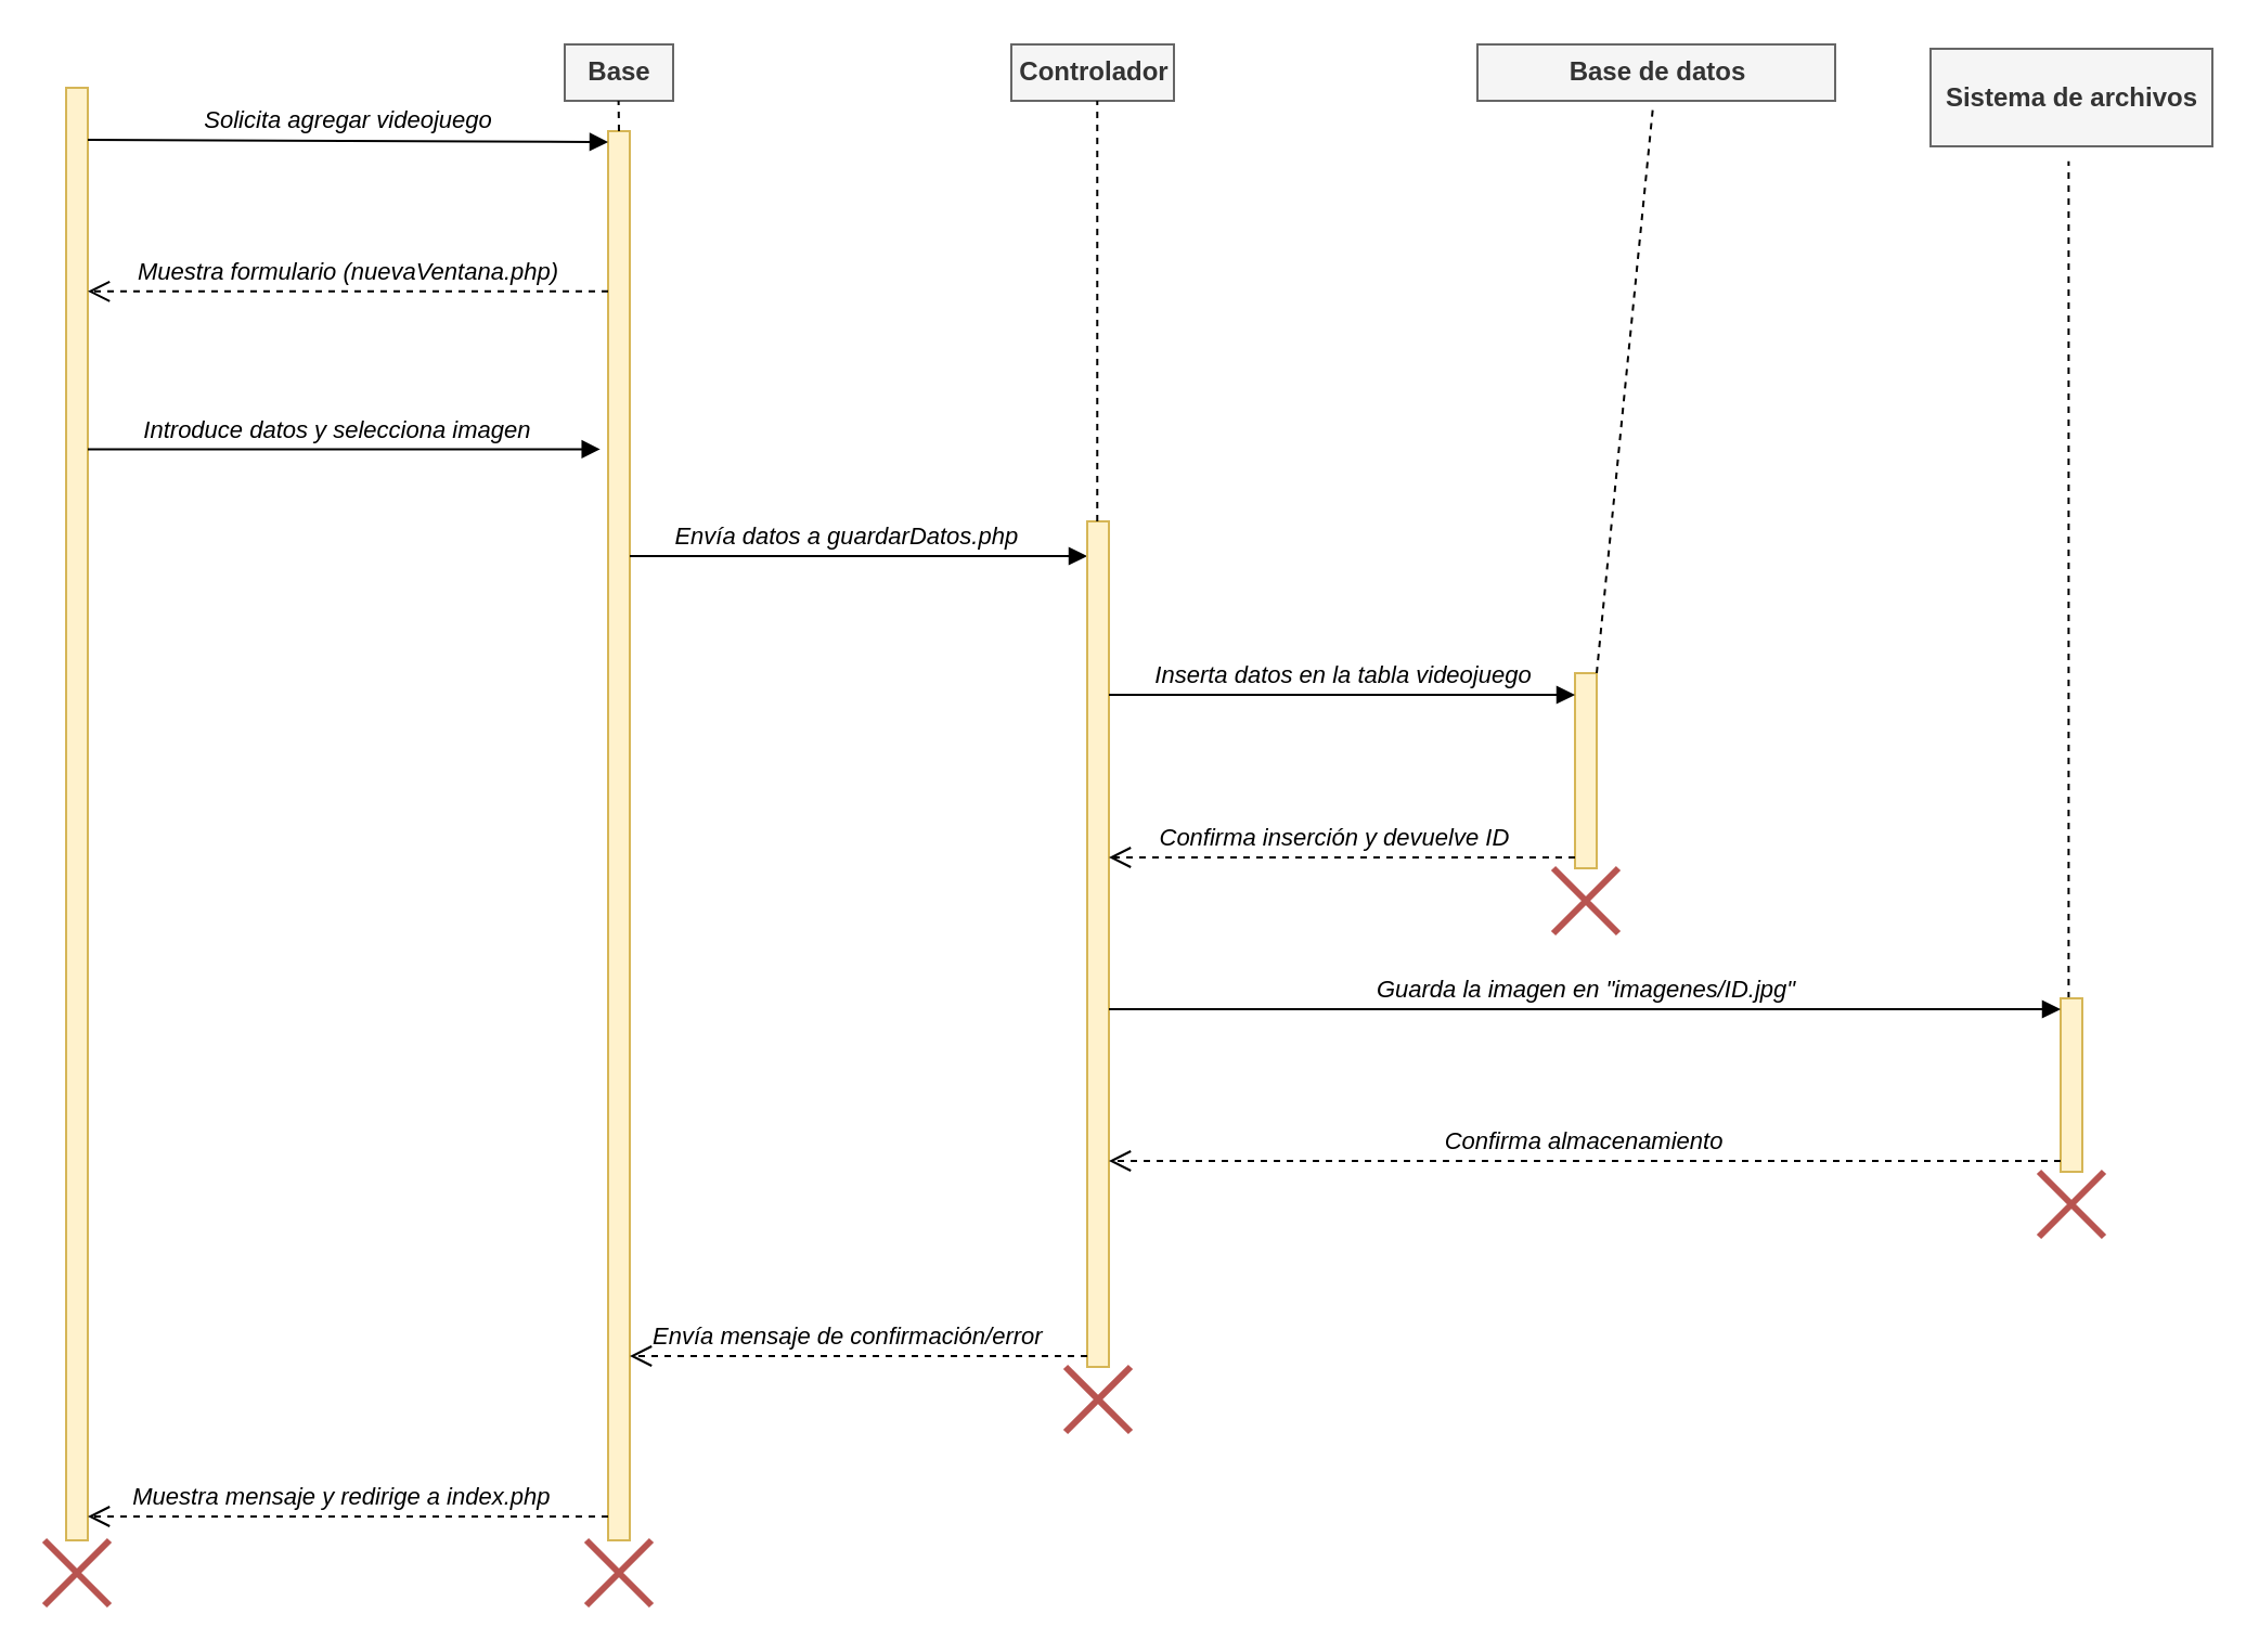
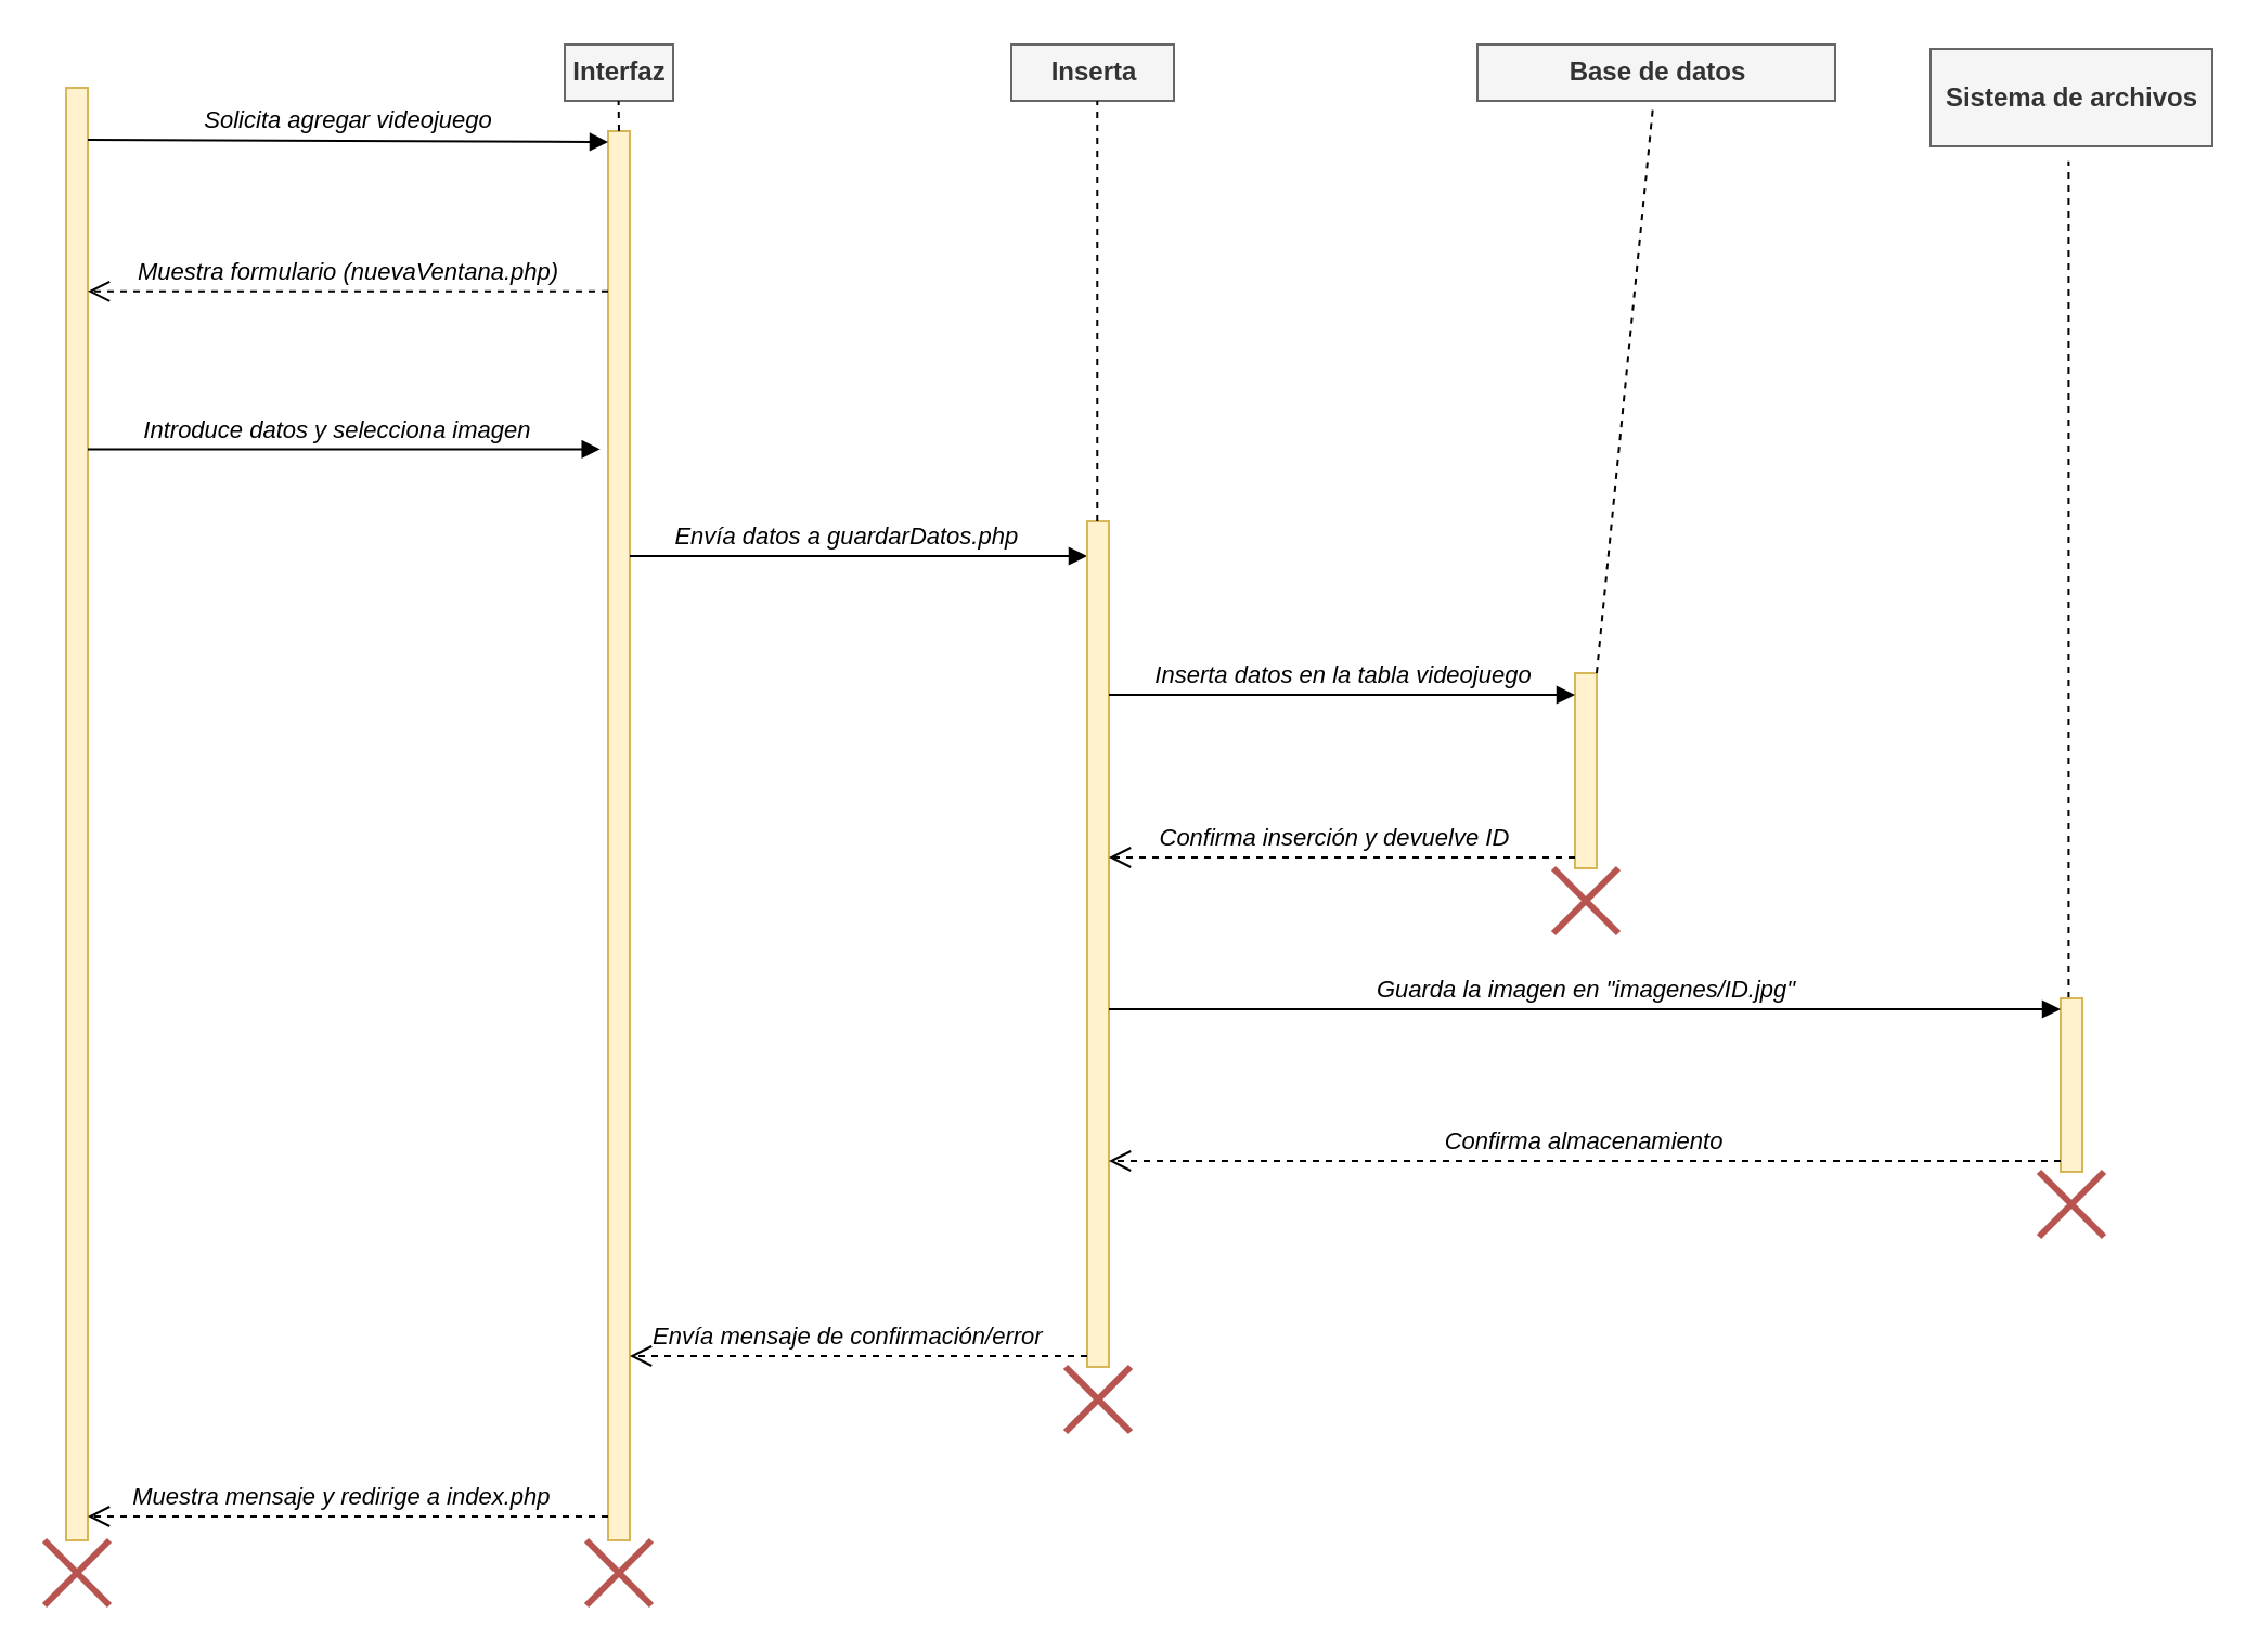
- <mxCell id="8" value="Base" style="text;align=center;fontStyle=1;verticalAlign=middle;spacingLeft=3;spacingRight=3;rotatable=0;points=[[0,0.5],[1,0.5]];portConstraint=eastwest;html=1;rounded=0;glass=0;fillColor=#f5f5f5;fontColor=#333333;strokeColor=#666666;" vertex="1" parent="1"><mxGeometry x="260" y="20" width="50" height="26" as="geometry" /></mxCell>
+ <mxCell id="8" value="Interfaz" style="text;align=center;fontStyle=1;verticalAlign=middle;spacingLeft=3;spacingRight=3;rotatable=0;points=[[0,0.5],[1,0.5]];portConstraint=eastwest;html=1;rounded=0;glass=0;fillColor=#f5f5f5;fontColor=#333333;strokeColor=#666666;" vertex="1" parent="1"><mxGeometry x="260" y="20" width="50" height="26" as="geometry" /></mxCell>
- <mxCell id="11" value="Controlador" style="text;align=center;fontStyle=1;verticalAlign=middle;spacingLeft=3;spacingRight=3;rotatable=0;points=[[0,0.5],[1,0.5]];portConstraint=eastwest;html=1;rounded=0;glass=0;fillColor=#f5f5f5;fontColor=#333333;strokeColor=#666666;" vertex="1" parent="1"><mxGeometry x="466" y="20" width="75" height="26" as="geometry" /></mxCell>
+ <mxCell id="11" value="Inserta" style="text;align=center;fontStyle=1;verticalAlign=middle;spacingLeft=3;spacingRight=3;rotatable=0;points=[[0,0.5],[1,0.5]];portConstraint=eastwest;html=1;rounded=0;glass=0;fillColor=#f5f5f5;fontColor=#333333;strokeColor=#666666;" vertex="1" parent="1"><mxGeometry x="466" y="20" width="75" height="26" as="geometry" /></mxCell>
